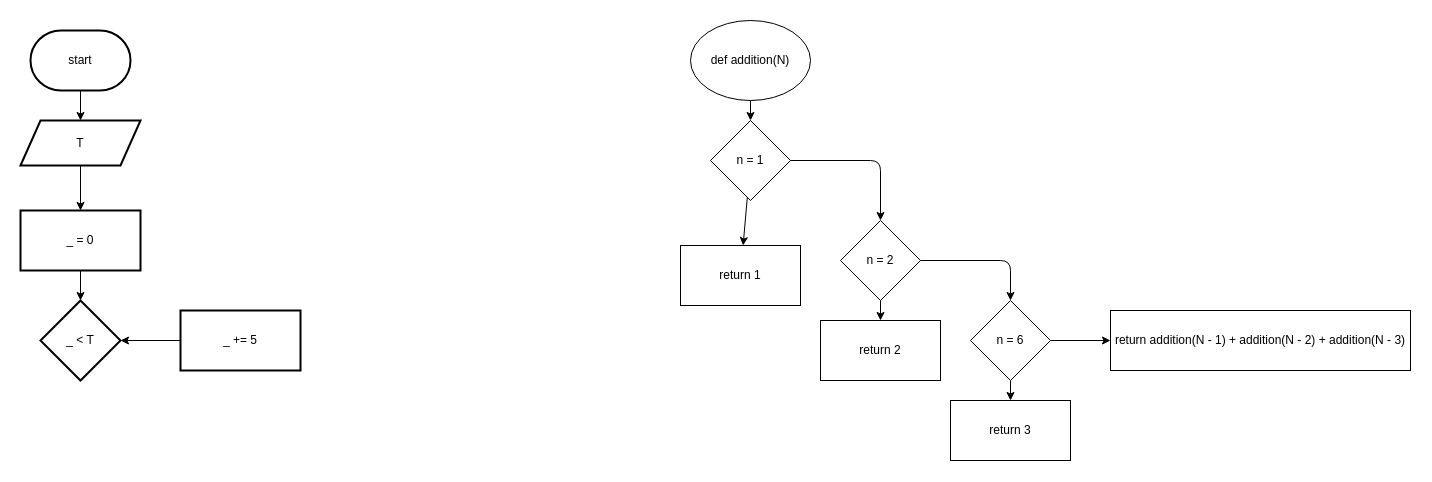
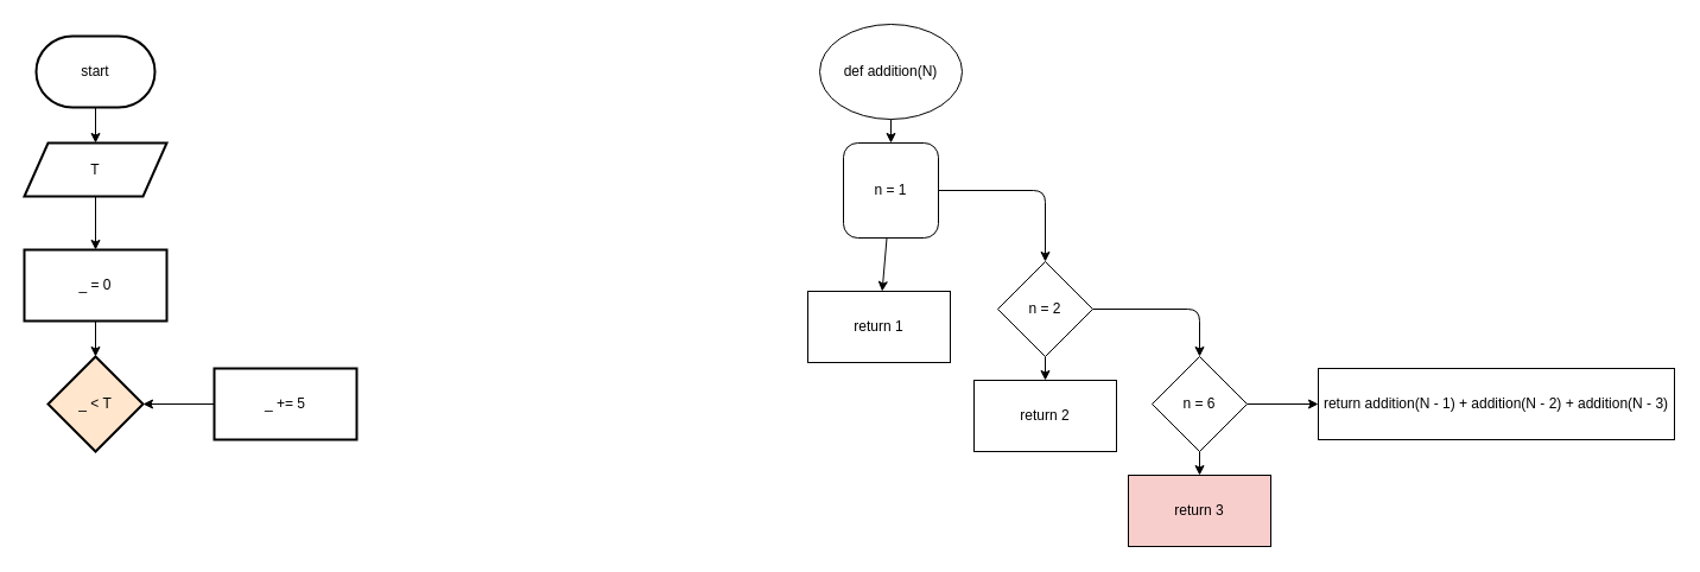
- <mxCell id="15" value="n = 1" style="rhombus;whiteSpace=wrap;html=1;" vertex="1" parent="1"><mxGeometry x="710" y="120" width="80" height="80" as="geometry" /></mxCell>
+ <mxCell id="15" value="n = 1" style="whiteSpace=wrap;html=1;rounded=1;" vertex="1" parent="1"><mxGeometry x="710" y="120" width="80" height="80" as="geometry" /></mxCell>
- <mxCell id="8" value="_ &amp;lt; T" style="rhombus;whiteSpace=wrap;html=1;strokeWidth=2;" parent="1" vertex="1"><mxGeometry x="40" y="300" width="80" height="80" as="geometry" /></mxCell>
+ <mxCell id="8" value="_ &amp;lt; T" style="rhombus;whiteSpace=wrap;html=1;strokeWidth=2;fillColor=#ffe6cc;" parent="1" vertex="1"><mxGeometry x="40" y="300" width="80" height="80" as="geometry" /></mxCell>
- <mxCell id="24" value="return 3" style="whiteSpace=wrap;html=1;" vertex="1" parent="1"><mxGeometry x="950" y="400" width="120" height="60" as="geometry" /></mxCell>
+ <mxCell id="24" value="return 3" style="whiteSpace=wrap;html=1;fillColor=#f8cecc;" vertex="1" parent="1"><mxGeometry x="950" y="400" width="120" height="60" as="geometry" /></mxCell>
